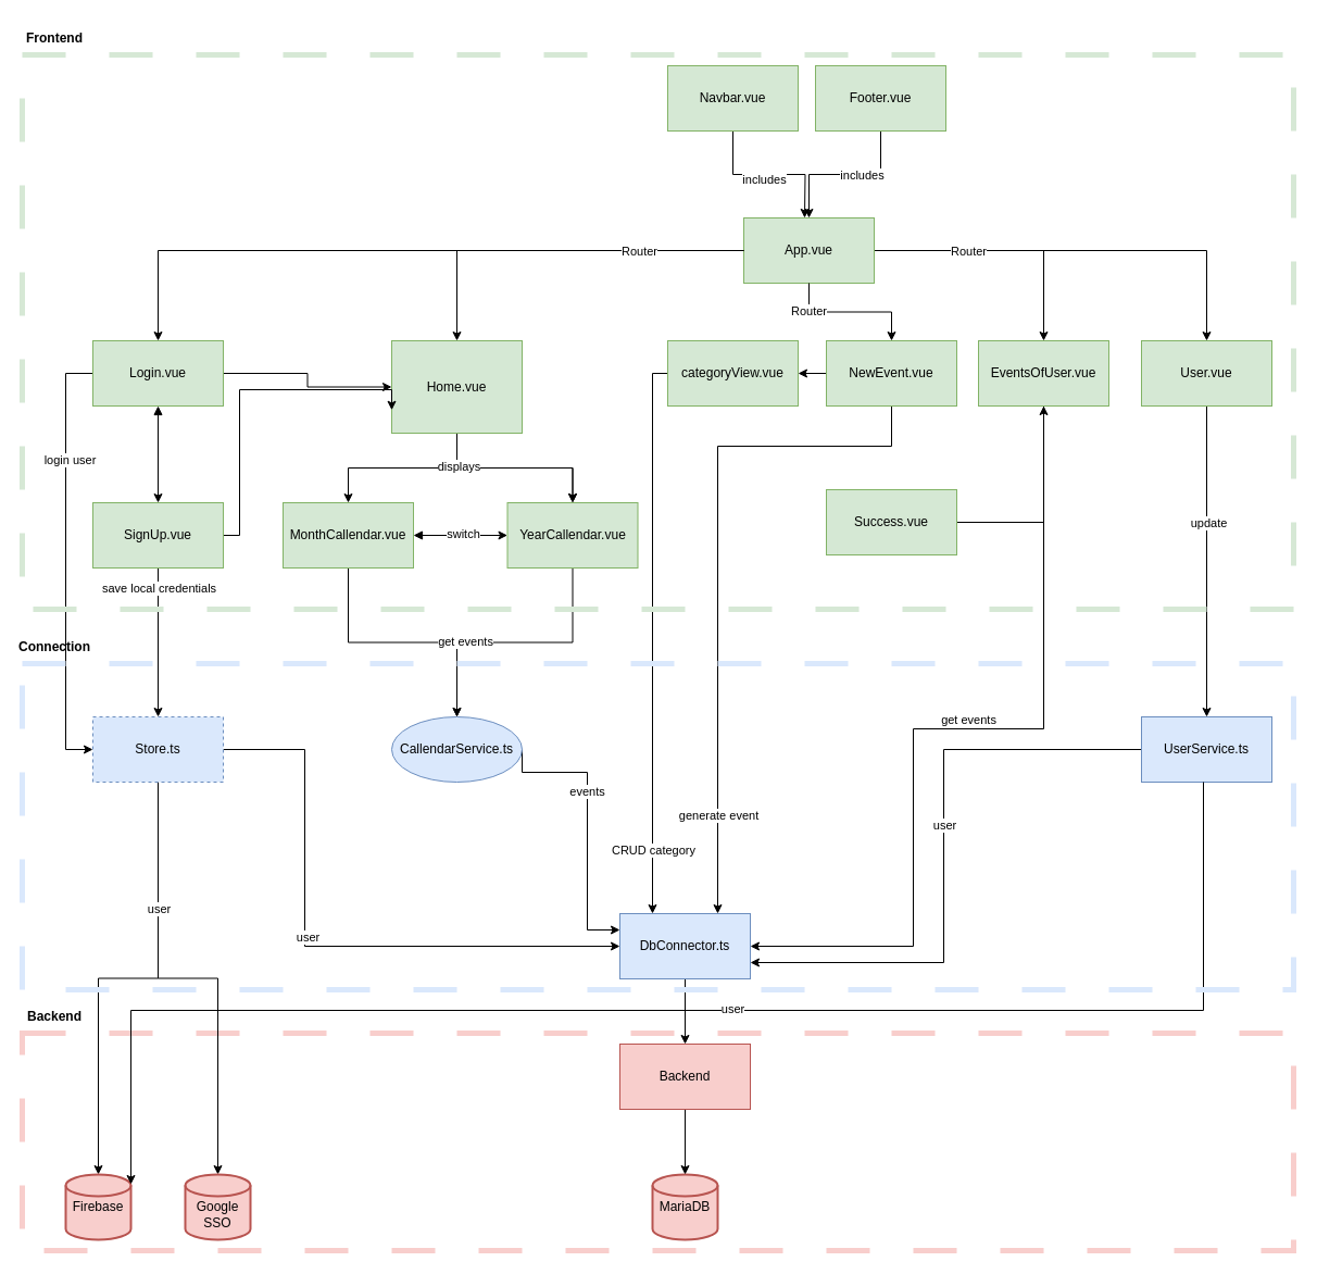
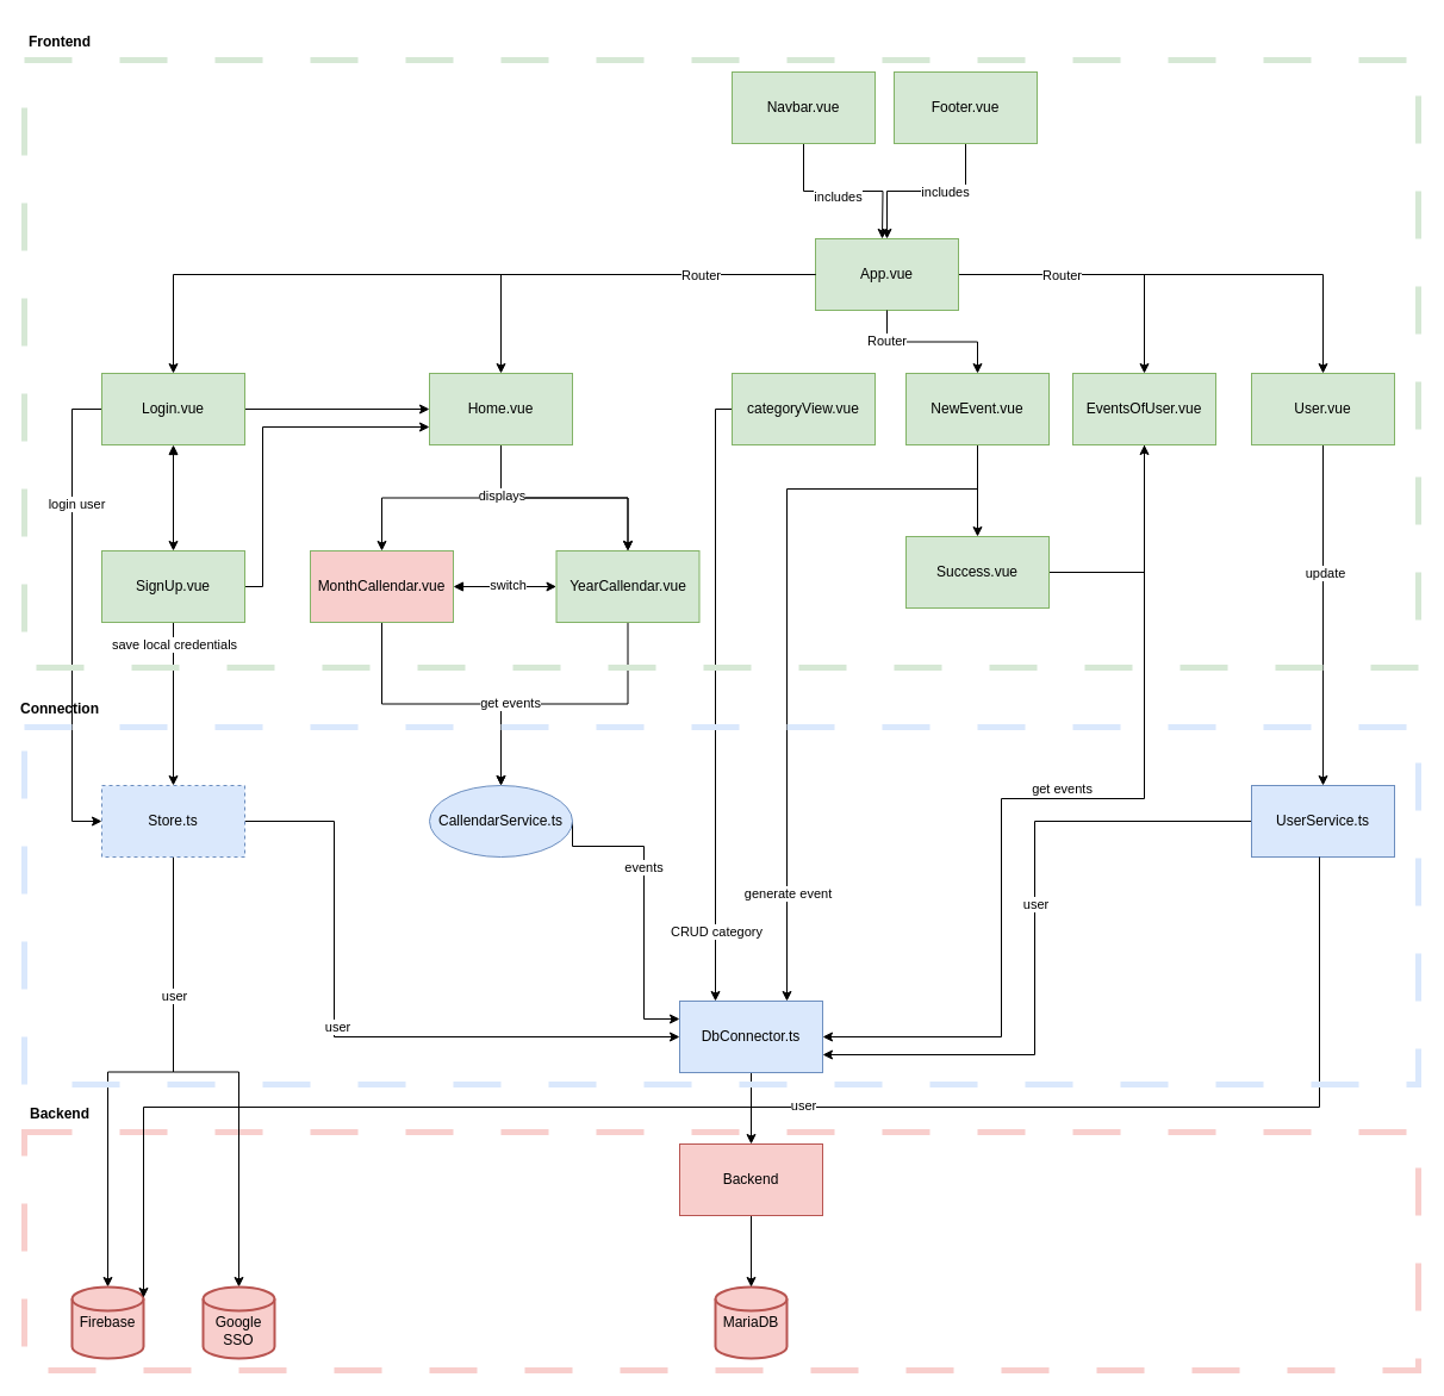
- <mxCell id="22" value="" style="edgeStyle=orthogonalEdgeStyle;rounded=0;orthogonalLoop=1;jettySize=auto;html=1;" edge="1" parent="1" source="25" target="33"><mxGeometry relative="1" as="geometry" /></mxCell>
+ <mxCell id="22" value="" style="edgeStyle=orthogonalEdgeStyle;rounded=0;orthogonalLoop=1;jettySize=auto;html=1;" edge="1" parent="1" source="25" target="30"><mxGeometry relative="1" as="geometry" /></mxCell>
- <mxCell id="12" value="Home.vue" style="whiteSpace=wrap;html=1;rounded=0;fillColor=#d5e8d4;strokeColor=#82b366;" vertex="1" parent="1"><mxGeometry x="360" y="313" width="120" height="85" as="geometry" /></mxCell>
+ <mxCell id="12" value="Home.vue" style="whiteSpace=wrap;html=1;rounded=0;fillColor=#d5e8d4;strokeColor=#82b366;" vertex="1" parent="1"><mxGeometry x="360" y="313" width="120" height="60" as="geometry" /></mxCell>
- <mxCell id="43" value="MonthCallendar.vue" style="whiteSpace=wrap;html=1;rounded=0;fillColor=#d5e8d4;strokeColor=#82b366;" vertex="1" parent="1"><mxGeometry x="260" y="462" width="120" height="60" as="geometry" /></mxCell>
+ <mxCell id="43" value="MonthCallendar.vue" style="whiteSpace=wrap;html=1;rounded=0;fillColor=#f8cecc;strokeColor=#82b366;" vertex="1" parent="1"><mxGeometry x="260" y="462" width="120" height="60" as="geometry" /></mxCell>
